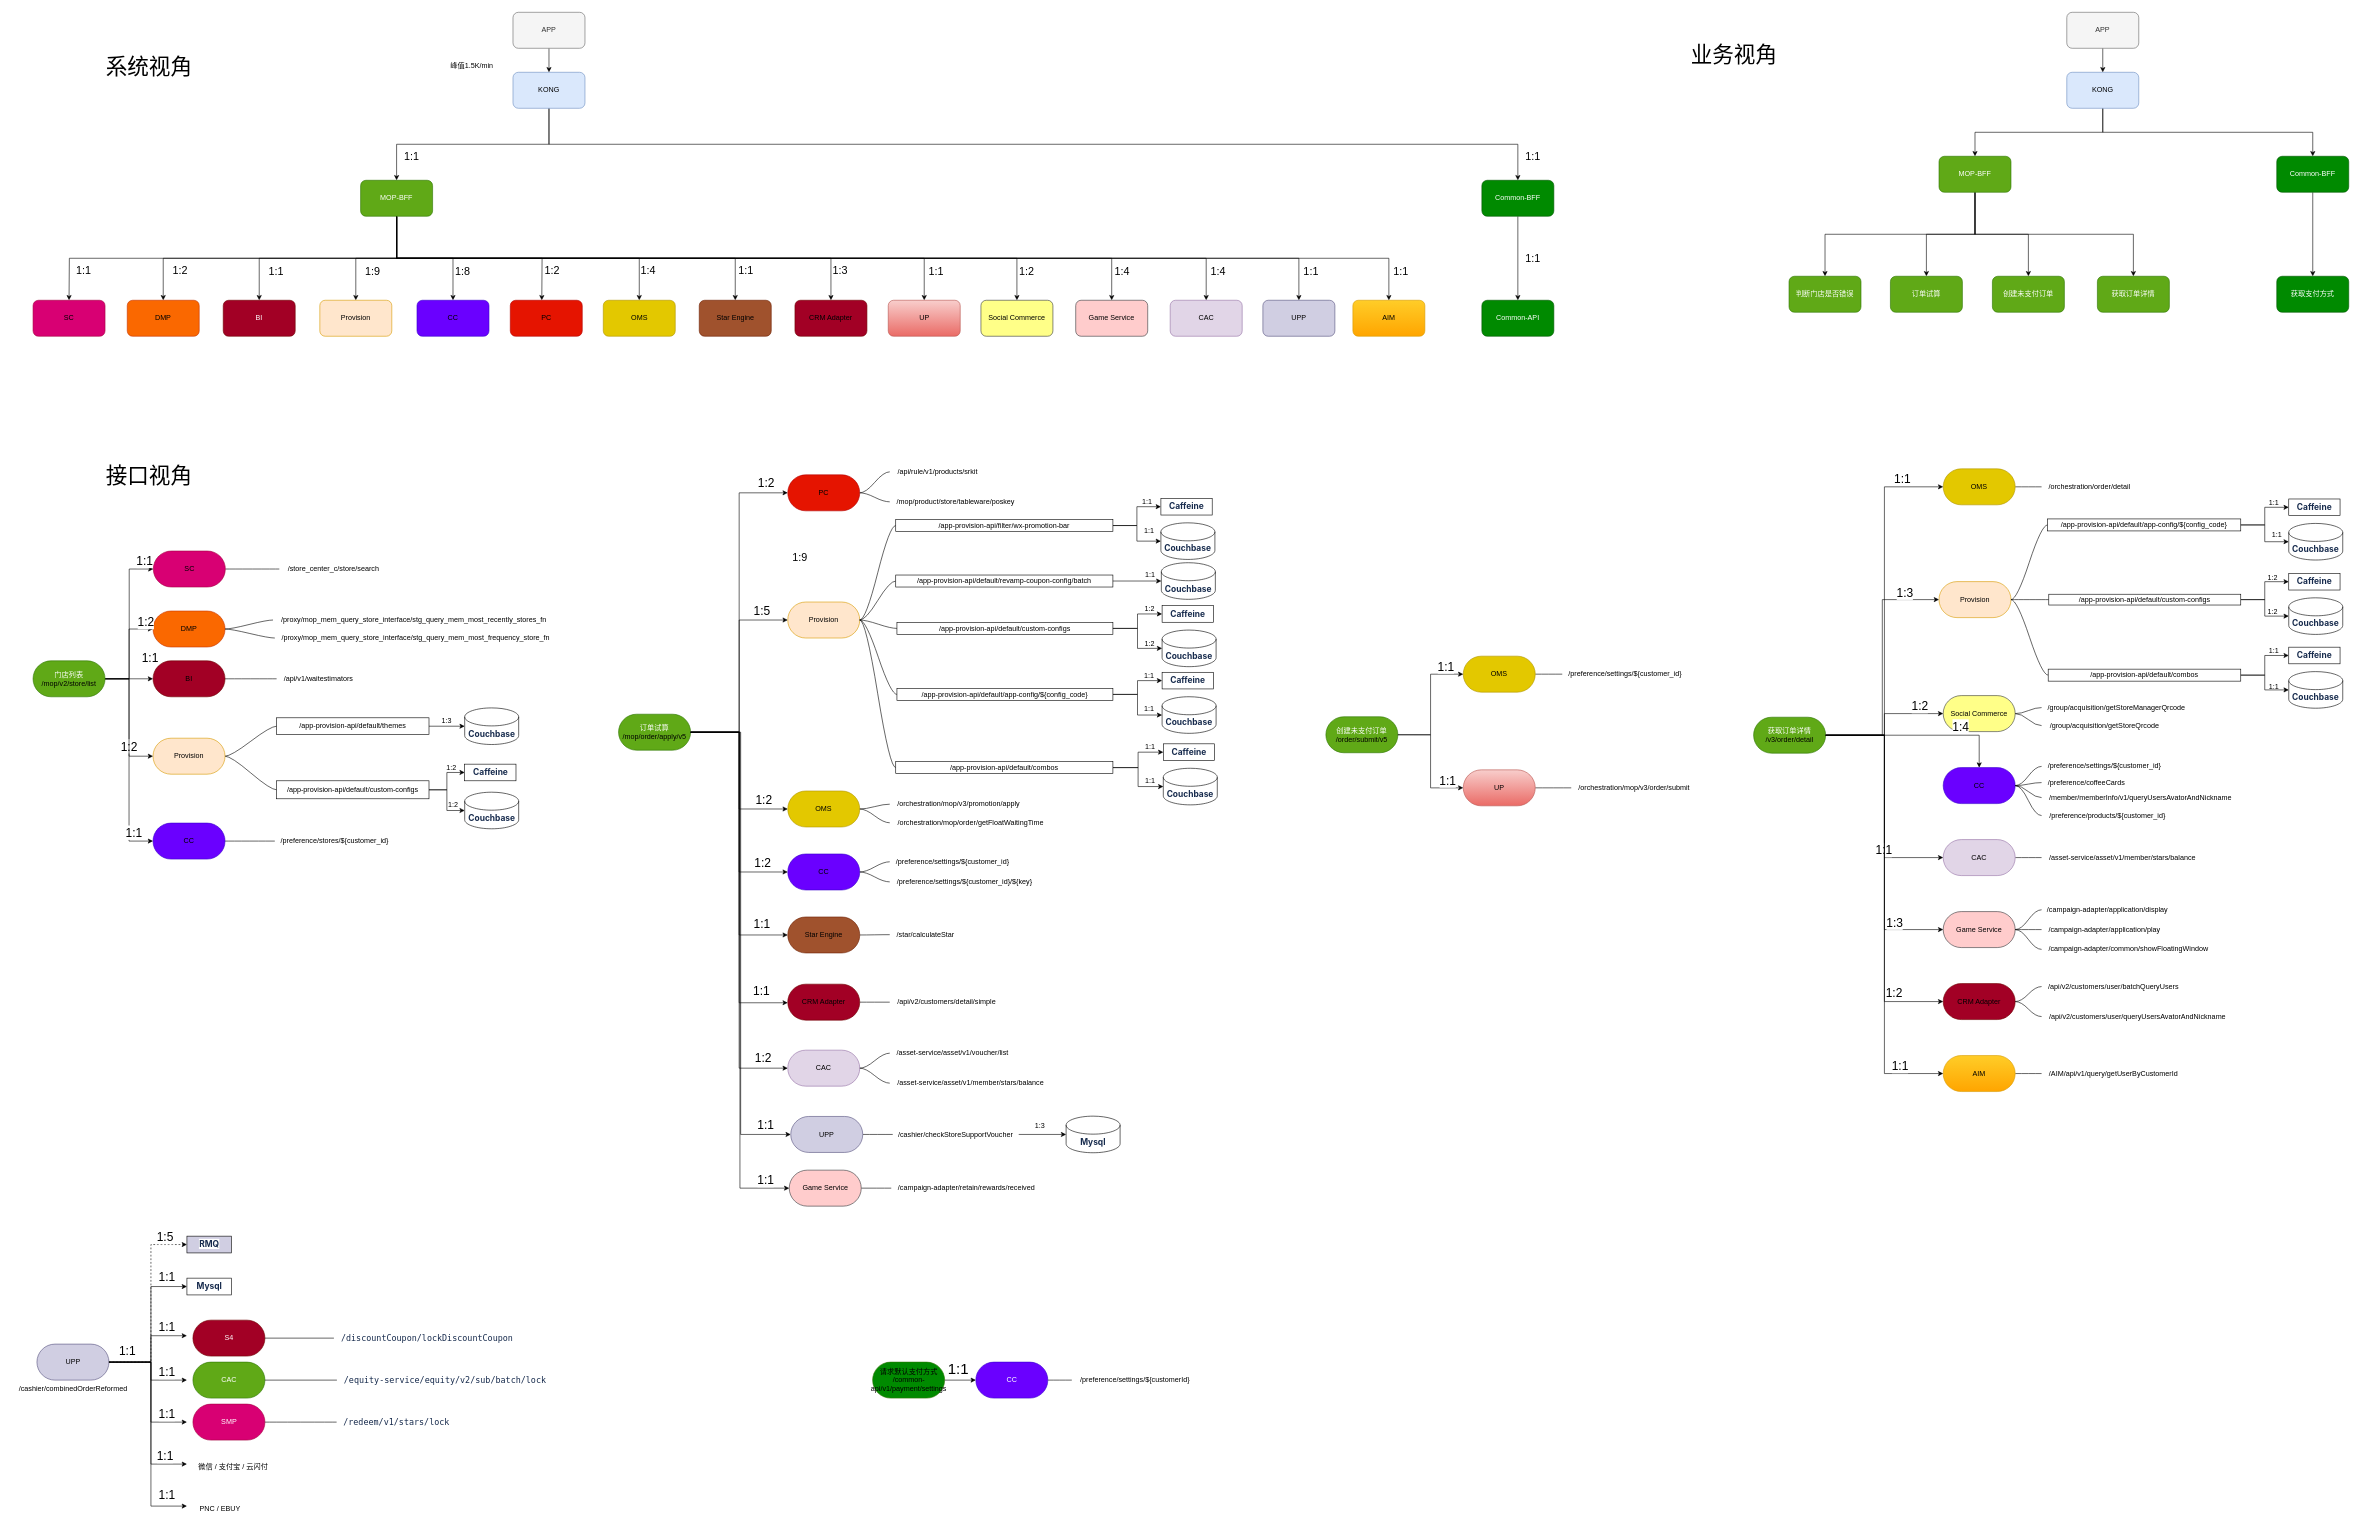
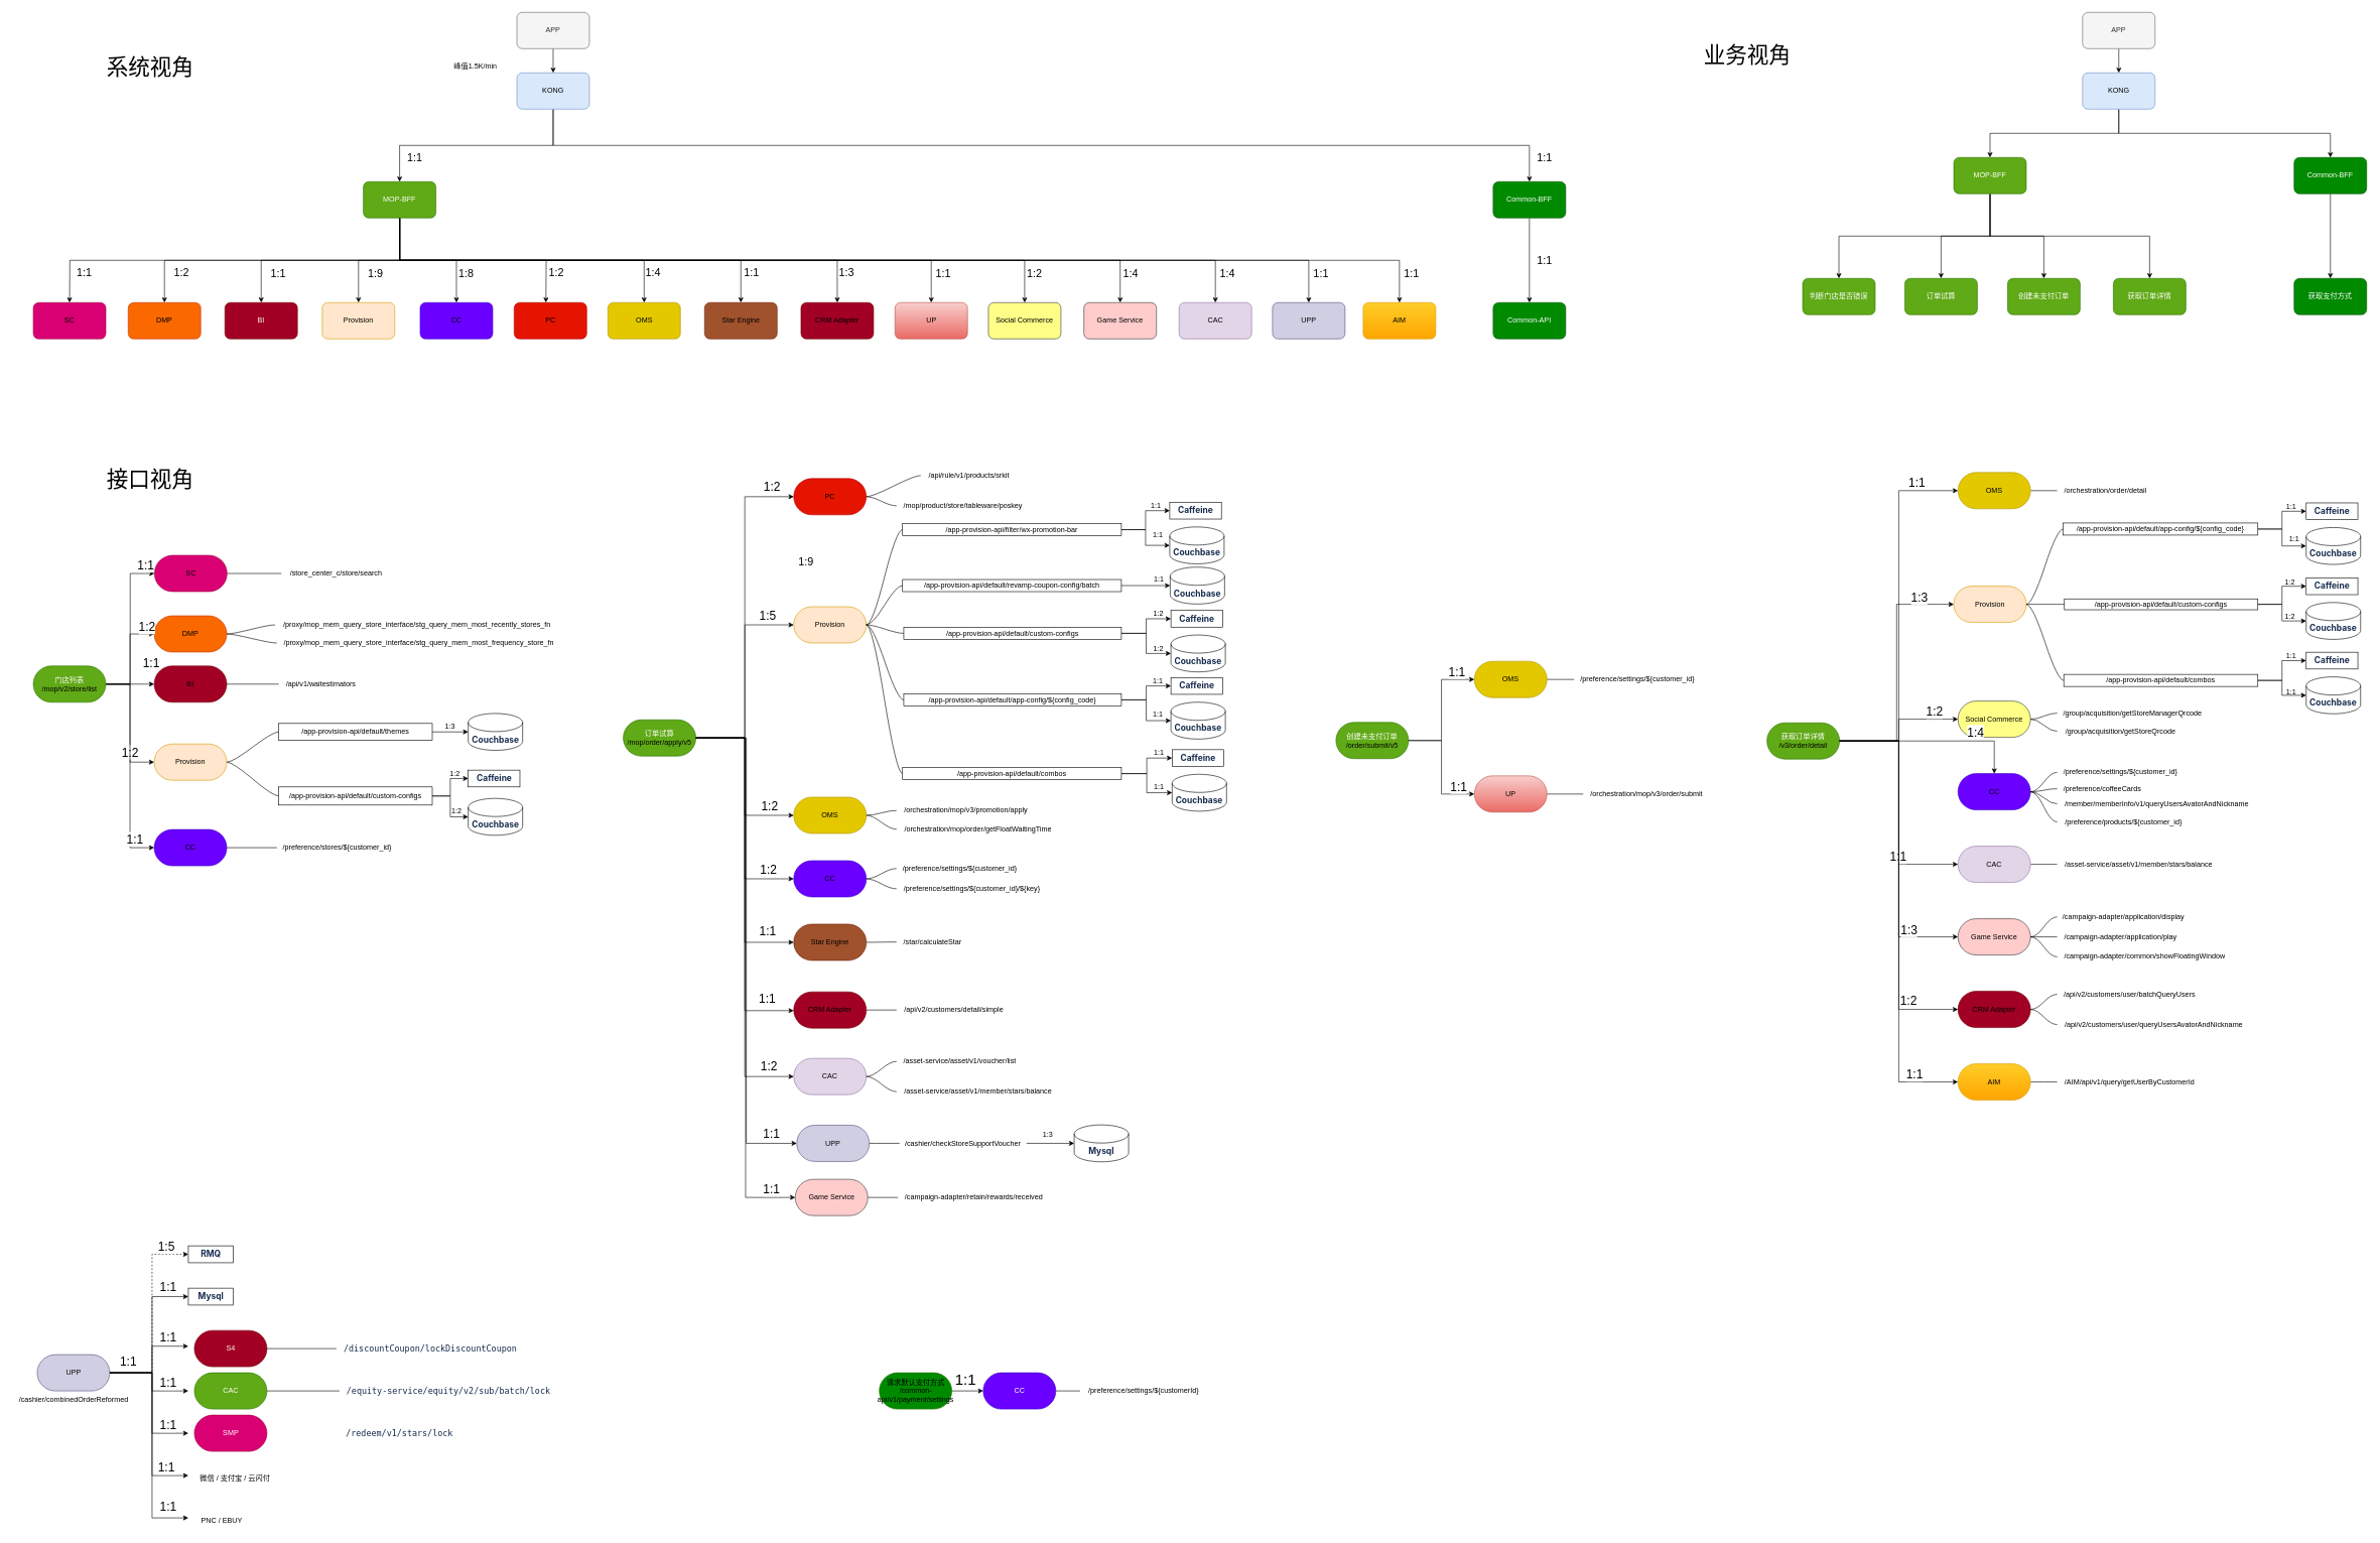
- <mxCell id="143" value="/api/rule/v1/products/srkit" style="text;html=1;align=center;verticalAlign=middle;whiteSpace=wrap;rounded=0;fontFamily=Helvetica;fontSize=12;fontColor=#000000;autosize=1;" parent="1" vertex="1"><mxGeometry x="1482" y="771" width="160" height="30" as="geometry" /></mxCell>
+ <mxCell id="143" value="/api/rule/v1/products/srkit" style="text;html=1;align=center;verticalAlign=middle;whiteSpace=wrap;rounded=0;fontFamily=Helvetica;fontSize=12;fontColor=#000000;autosize=1;" parent="1" vertex="1"><mxGeometry x="1522" y="771" width="160" height="30" as="geometry" /></mxCell>
- <mxCell id="276" value="&lt;span style=&quot;color: rgb(23, 43, 77); font-family: -apple-system, BlinkMacSystemFont, &amp;quot;Segoe UI&amp;quot;, Roboto, Oxygen, Ubuntu, &amp;quot;Fira Sans&amp;quot;, &amp;quot;Droid Sans&amp;quot;, &amp;quot;Helvetica Neue&amp;quot;, sans-serif; font-size: 14px; font-weight: 700; text-align: left; background-color: rgb(255, 255, 255);&quot;&gt;RMQ&lt;/span&gt;" style="whiteSpace=wrap;html=1;fillColor=#d0cee2;" parent="1" vertex="1"><mxGeometry x="310.5" y="2060" width="74" height="28" as="geometry" /></mxCell>
+ <mxCell id="276" value="&lt;span style=&quot;color: rgb(23, 43, 77); font-family: -apple-system, BlinkMacSystemFont, &amp;quot;Segoe UI&amp;quot;, Roboto, Oxygen, Ubuntu, &amp;quot;Fira Sans&amp;quot;, &amp;quot;Droid Sans&amp;quot;, &amp;quot;Helvetica Neue&amp;quot;, sans-serif; font-size: 14px; font-weight: 700; text-align: left; background-color: rgb(255, 255, 255);&quot;&gt;RMQ&lt;/span&gt;" style="whiteSpace=wrap;html=1;" parent="1" vertex="1"><mxGeometry x="310.5" y="2060" width="74" height="28" as="geometry" /></mxCell>
- <mxCell id="289" style="edgeStyle=entityRelationEdgeStyle;rounded=0;orthogonalLoop=1;jettySize=auto;html=1;startArrow=none;endArrow=none;segment=10;curved=1;sourcePerimeterSpacing=0;targetPerimeterSpacing=0;exitX=1;exitY=0.5;exitDx=0;exitDy=0;" parent="1" source="290" target="293" edge="1"><mxGeometry relative="1" as="geometry" /></mxCell>
